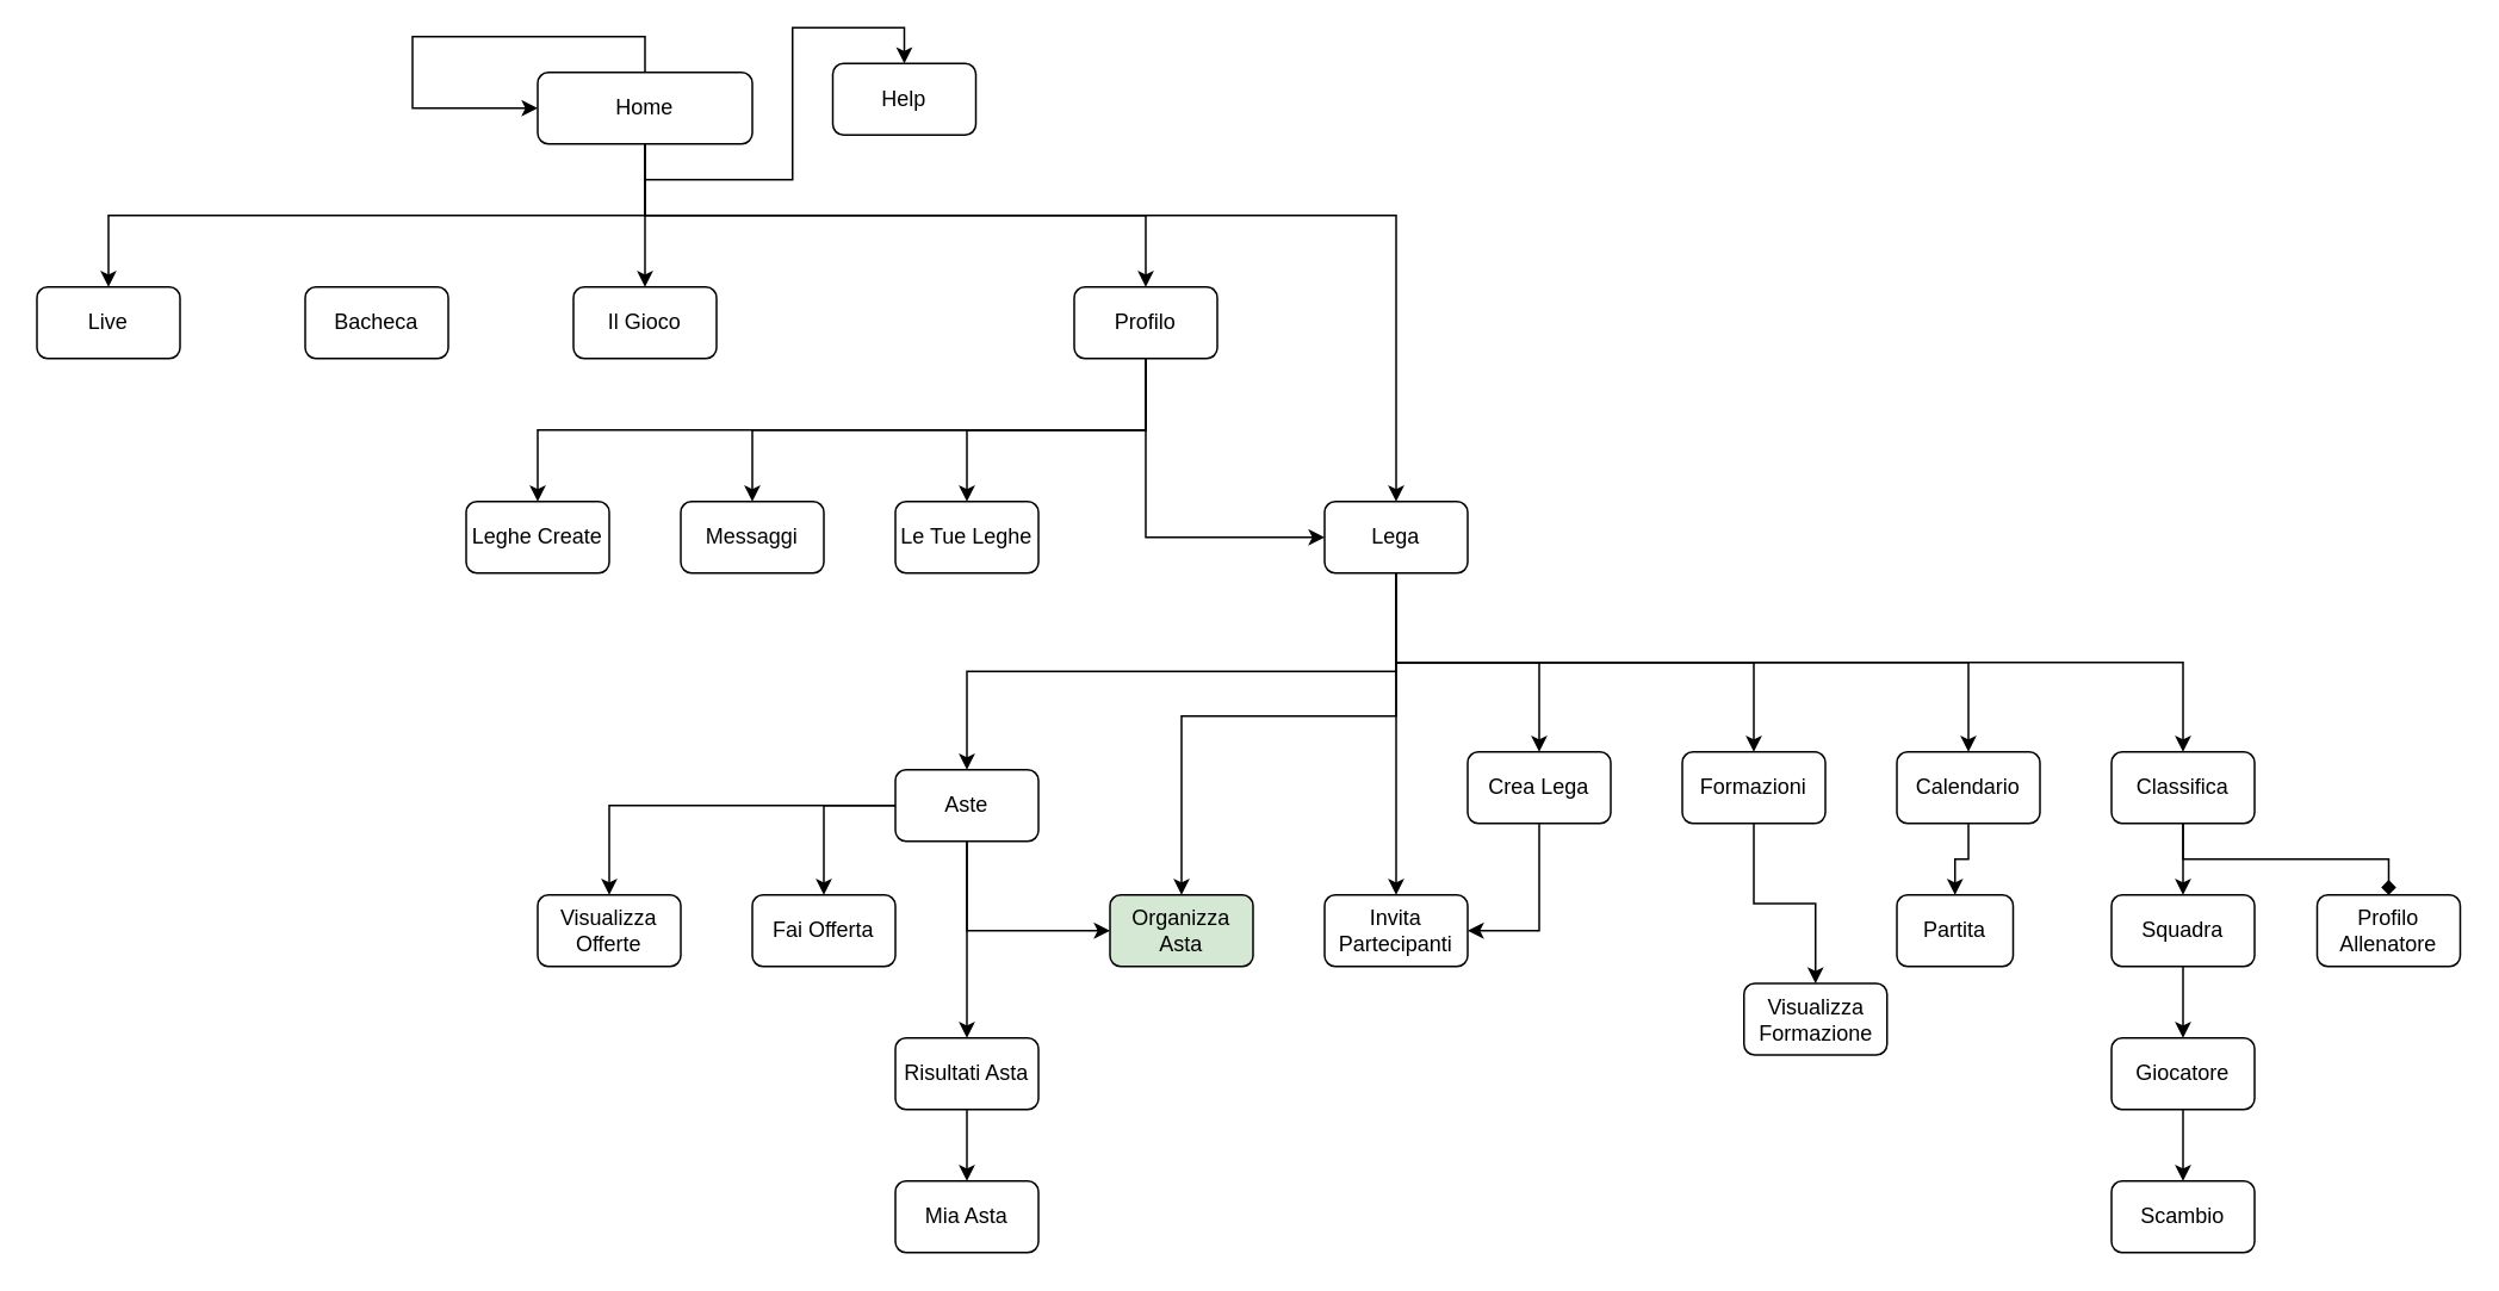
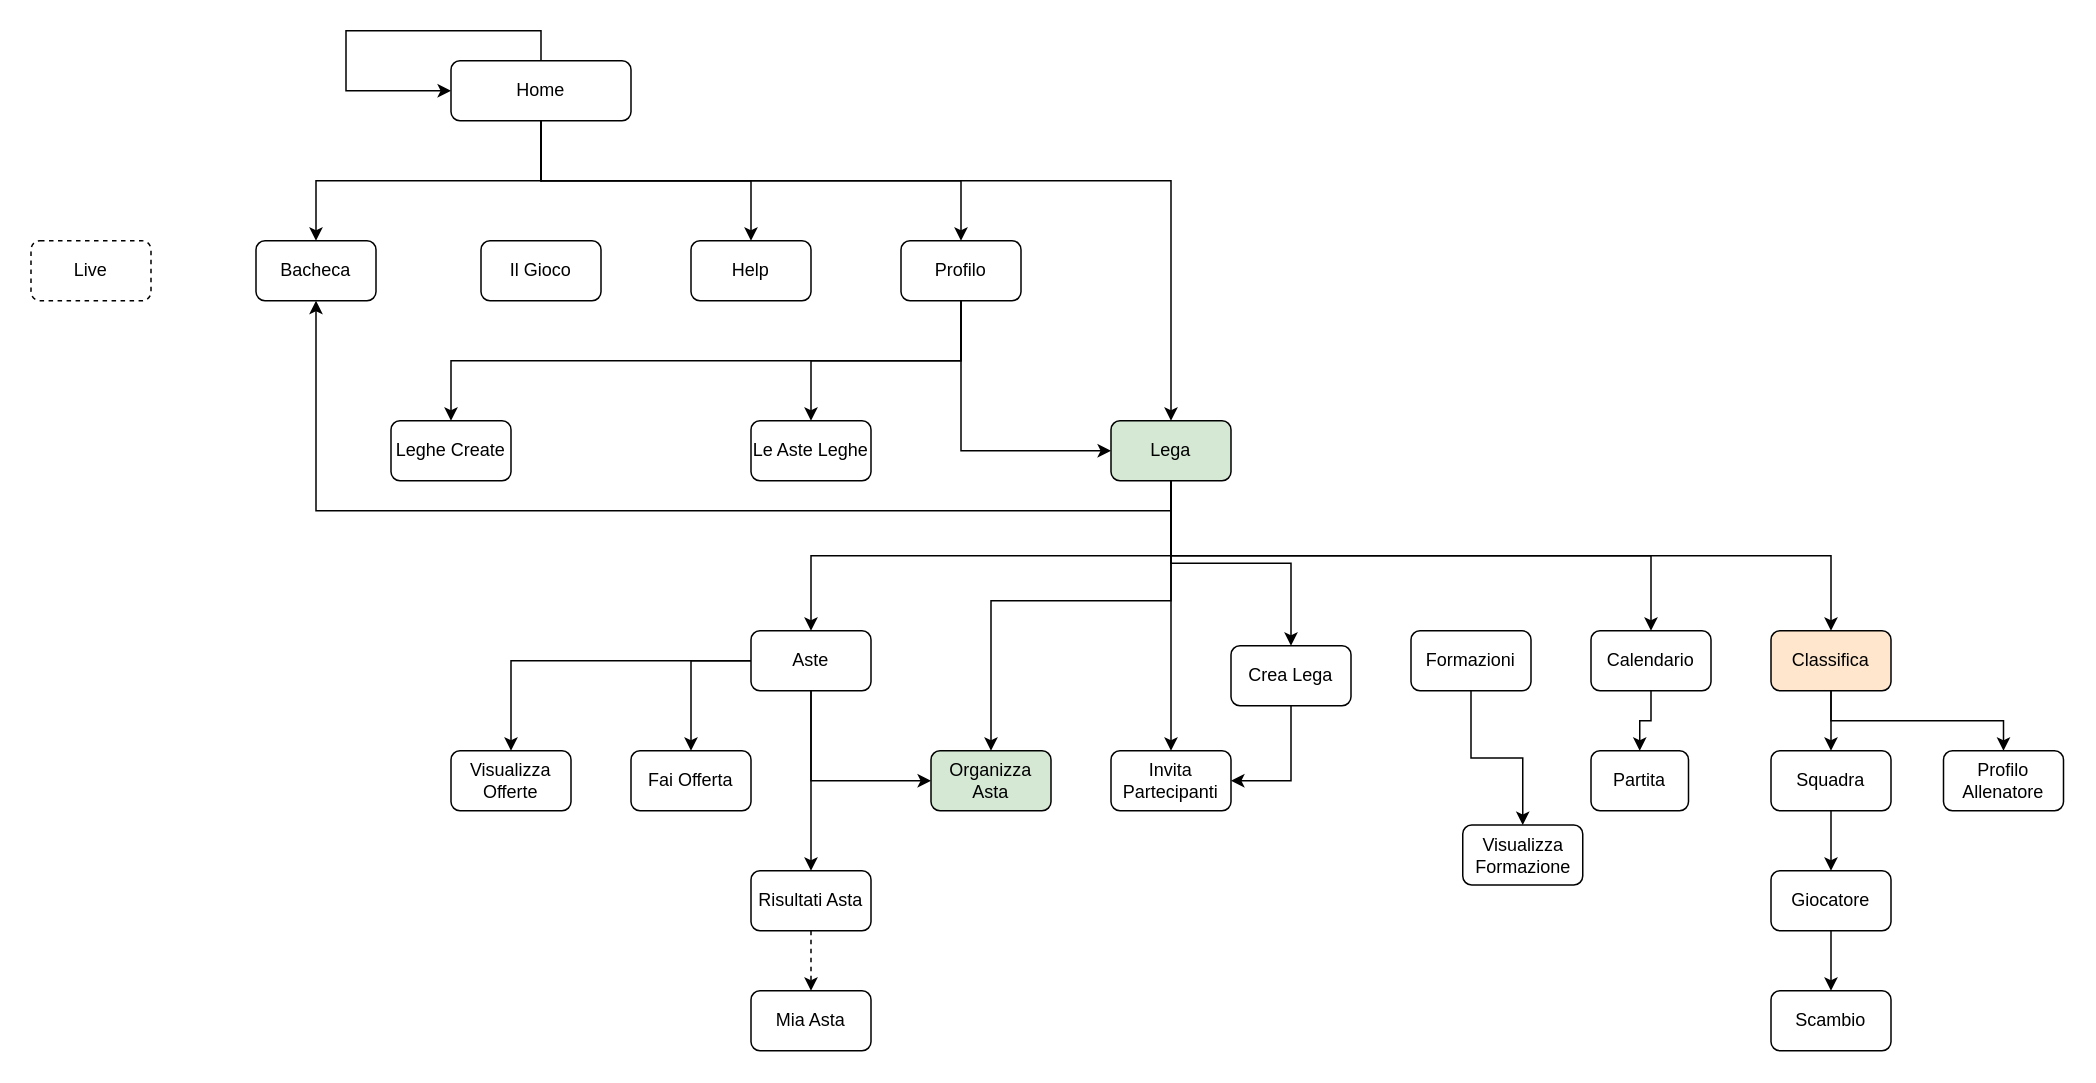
- <mxCell id="2" value="Help" style="rounded=1;whiteSpace=wrap;html=1;" vertex="1" parent="1"><mxGeometry x="465" y="35" width="80" height="40" as="geometry" /></mxCell>
+ <mxCell id="2" value="Help" style="rounded=1;whiteSpace=wrap;html=1;" vertex="1" parent="1"><mxGeometry x="460" y="160" width="80" height="40" as="geometry" /></mxCell>
- <mxCell id="8" style="edgeStyle=orthogonalEdgeStyle;rounded=0;orthogonalLoop=1;jettySize=auto;html=1;exitX=0.5;exitY=1;exitDx=0;exitDy=0;entryX=0.5;entryY=0;entryDx=0;entryDy=0;" edge="1" parent="1" source="10" target="17"><mxGeometry relative="1" as="geometry" /></mxCell>
+ <mxCell id="7" style="edgeStyle=orthogonalEdgeStyle;rounded=0;orthogonalLoop=1;jettySize=auto;html=1;exitX=0.5;exitY=1;exitDx=0;exitDy=0;entryX=0.5;entryY=0;entryDx=0;entryDy=0;" edge="1" parent="1" source="10" target="18"><mxGeometry relative="1" as="geometry" /></mxCell>
- <mxCell id="4" style="edgeStyle=orthogonalEdgeStyle;rounded=0;orthogonalLoop=1;jettySize=auto;html=1;exitX=0.5;exitY=1;exitDx=0;exitDy=0;entryX=0.5;entryY=0;entryDx=0;entryDy=0;" edge="1" parent="1" source="10" target="11"><mxGeometry relative="1" as="geometry" /></mxCell>
- <mxCell id="17" value="Live" style="rounded=1;whiteSpace=wrap;html=1;" vertex="1" parent="1"><mxGeometry x="20" y="160" width="80" height="40" as="geometry" /></mxCell>
+ <mxCell id="17" value="Live" style="rounded=1;whiteSpace=wrap;html=1;dashed=1;" vertex="1" parent="1"><mxGeometry x="20" y="160" width="80" height="40" as="geometry" /></mxCell>
- <mxCell id="14" style="edgeStyle=orthogonalEdgeStyle;rounded=0;orthogonalLoop=1;jettySize=auto;html=1;exitX=0.5;exitY=1;exitDx=0;exitDy=0;entryX=0.5;entryY=0;entryDx=0;entryDy=0;" edge="1" parent="1" source="16" target="54"><mxGeometry relative="1" as="geometry" /></mxCell>
- <mxCell id="54" value="Messaggi" style="rounded=1;whiteSpace=wrap;html=1;" vertex="1" parent="1"><mxGeometry x="380" y="280" width="80" height="40" as="geometry" /></mxCell>
- <mxCell id="55" value="Le Tue Leghe" style="rounded=1;whiteSpace=wrap;html=1;" vertex="1" parent="1"><mxGeometry x="500" y="280" width="80" height="40" as="geometry" /></mxCell>
+ <mxCell id="55" value="Le Aste Leghe" style="rounded=1;whiteSpace=wrap;html=1;" vertex="1" parent="1"><mxGeometry x="500" y="280" width="80" height="40" as="geometry" /></mxCell>
- <mxCell id="26" value="Lega" style="rounded=1;whiteSpace=wrap;html=1;" vertex="1" parent="1"><mxGeometry x="740" y="280" width="80" height="40" as="geometry" /></mxCell>
+ <mxCell id="26" value="Lega" style="rounded=1;whiteSpace=wrap;html=1;fillColor=#d5e8d4;" vertex="1" parent="1"><mxGeometry x="740" y="280" width="80" height="40" as="geometry" /></mxCell>
- <mxCell id="22" style="edgeStyle=orthogonalEdgeStyle;rounded=0;orthogonalLoop=1;jettySize=auto;html=1;exitX=0.5;exitY=1;exitDx=0;exitDy=0;entryX=0.5;entryY=0;entryDx=0;entryDy=0;" edge="1" parent="1" source="26" target="41"><mxGeometry relative="1" as="geometry" /></mxCell>
+ <mxCell id="22" style="edgeStyle=orthogonalEdgeStyle;rounded=0;orthogonalLoop=1;jettySize=auto;html=1;exitX=0.5;exitY=1;exitDx=0;exitDy=0;" edge="1" parent="1" source="26" target="18"><mxGeometry relative="1" as="geometry" /></mxCell>
- <mxCell id="28" value="Crea Lega" style="rounded=1;whiteSpace=wrap;html=1;" vertex="1" parent="1"><mxGeometry x="820" y="420" width="80" height="40" as="geometry" /></mxCell>
+ <mxCell id="28" value="Crea Lega" style="rounded=1;whiteSpace=wrap;html=1;" vertex="1" parent="1"><mxGeometry x="820" y="430" width="80" height="40" as="geometry" /></mxCell>
- <mxCell id="37" value="Classifica" style="rounded=1;whiteSpace=wrap;html=1;" vertex="1" parent="1"><mxGeometry x="1180" y="420" width="80" height="40" as="geometry" /></mxCell>
+ <mxCell id="37" value="Classifica" style="rounded=1;whiteSpace=wrap;html=1;fillColor=#ffe6cc;" vertex="1" parent="1"><mxGeometry x="1180" y="420" width="80" height="40" as="geometry" /></mxCell>
- <mxCell id="34" value="Aste" style="rounded=1;whiteSpace=wrap;html=1;" vertex="1" parent="1"><mxGeometry x="500" y="430" width="80" height="40" as="geometry" /></mxCell>
+ <mxCell id="34" value="Aste" style="rounded=1;whiteSpace=wrap;html=1;" vertex="1" parent="1"><mxGeometry x="500" y="420" width="80" height="40" as="geometry" /></mxCell>
- <mxCell id="36" style="edgeStyle=orthogonalEdgeStyle;rounded=0;orthogonalLoop=1;jettySize=auto;html=1;exitX=0.5;exitY=1;exitDx=0;exitDy=0;entryX=0.5;entryY=0;entryDx=0;entryDy=0;endArrow=diamond;" edge="1" parent="1" source="37" target="58"><mxGeometry relative="1" as="geometry" /></mxCell>
+ <mxCell id="36" style="edgeStyle=orthogonalEdgeStyle;rounded=0;orthogonalLoop=1;jettySize=auto;html=1;exitX=0.5;exitY=1;exitDx=0;exitDy=0;entryX=0.5;entryY=0;entryDx=0;entryDy=0;" edge="1" parent="1" source="37" target="58"><mxGeometry relative="1" as="geometry" /></mxCell>
- <mxCell id="43" style="edgeStyle=orthogonalEdgeStyle;rounded=0;orthogonalLoop=1;jettySize=auto;html=1;exitX=0.5;exitY=1;exitDx=0;exitDy=0;entryX=0.5;entryY=0;entryDx=0;entryDy=0;" edge="1" parent="1" source="44" target="45"><mxGeometry relative="1" as="geometry" /></mxCell>
+ <mxCell id="43" style="edgeStyle=orthogonalEdgeStyle;rounded=0;orthogonalLoop=1;jettySize=auto;html=1;exitX=0.5;exitY=1;exitDx=0;exitDy=0;entryX=0.5;entryY=0;entryDx=0;entryDy=0;dashed=1;" edge="1" parent="1" source="44" target="45"><mxGeometry relative="1" as="geometry" /></mxCell>
